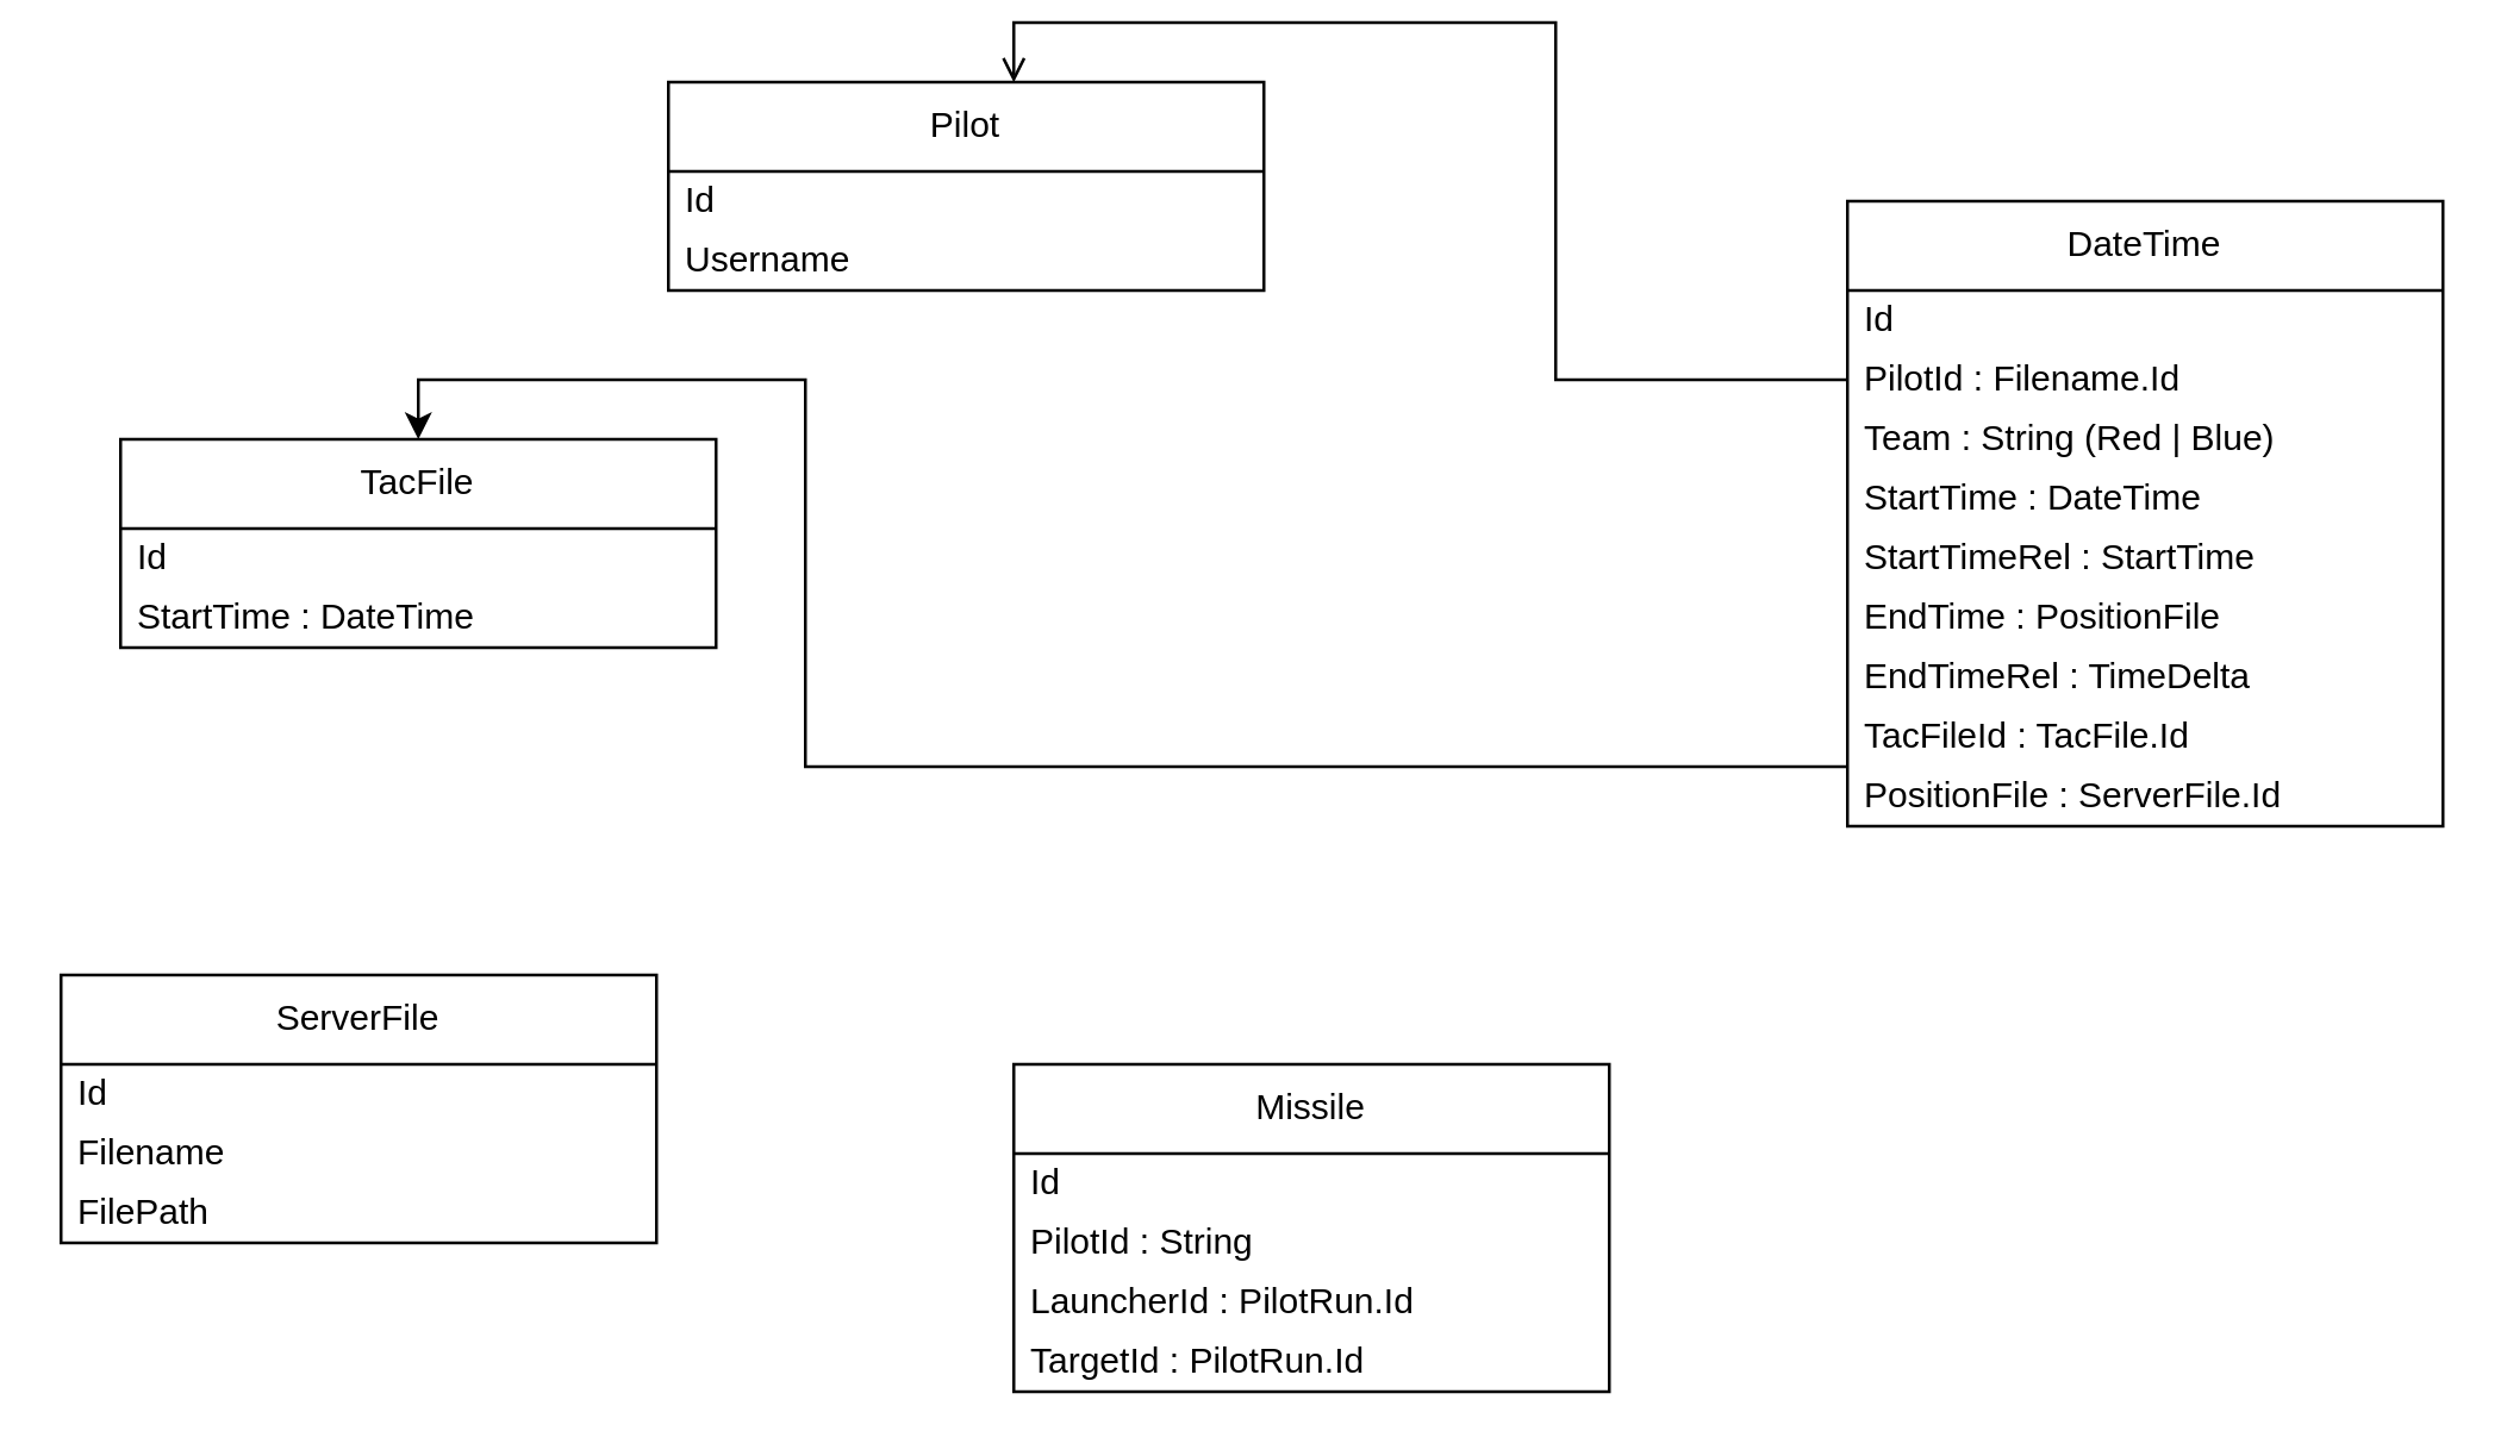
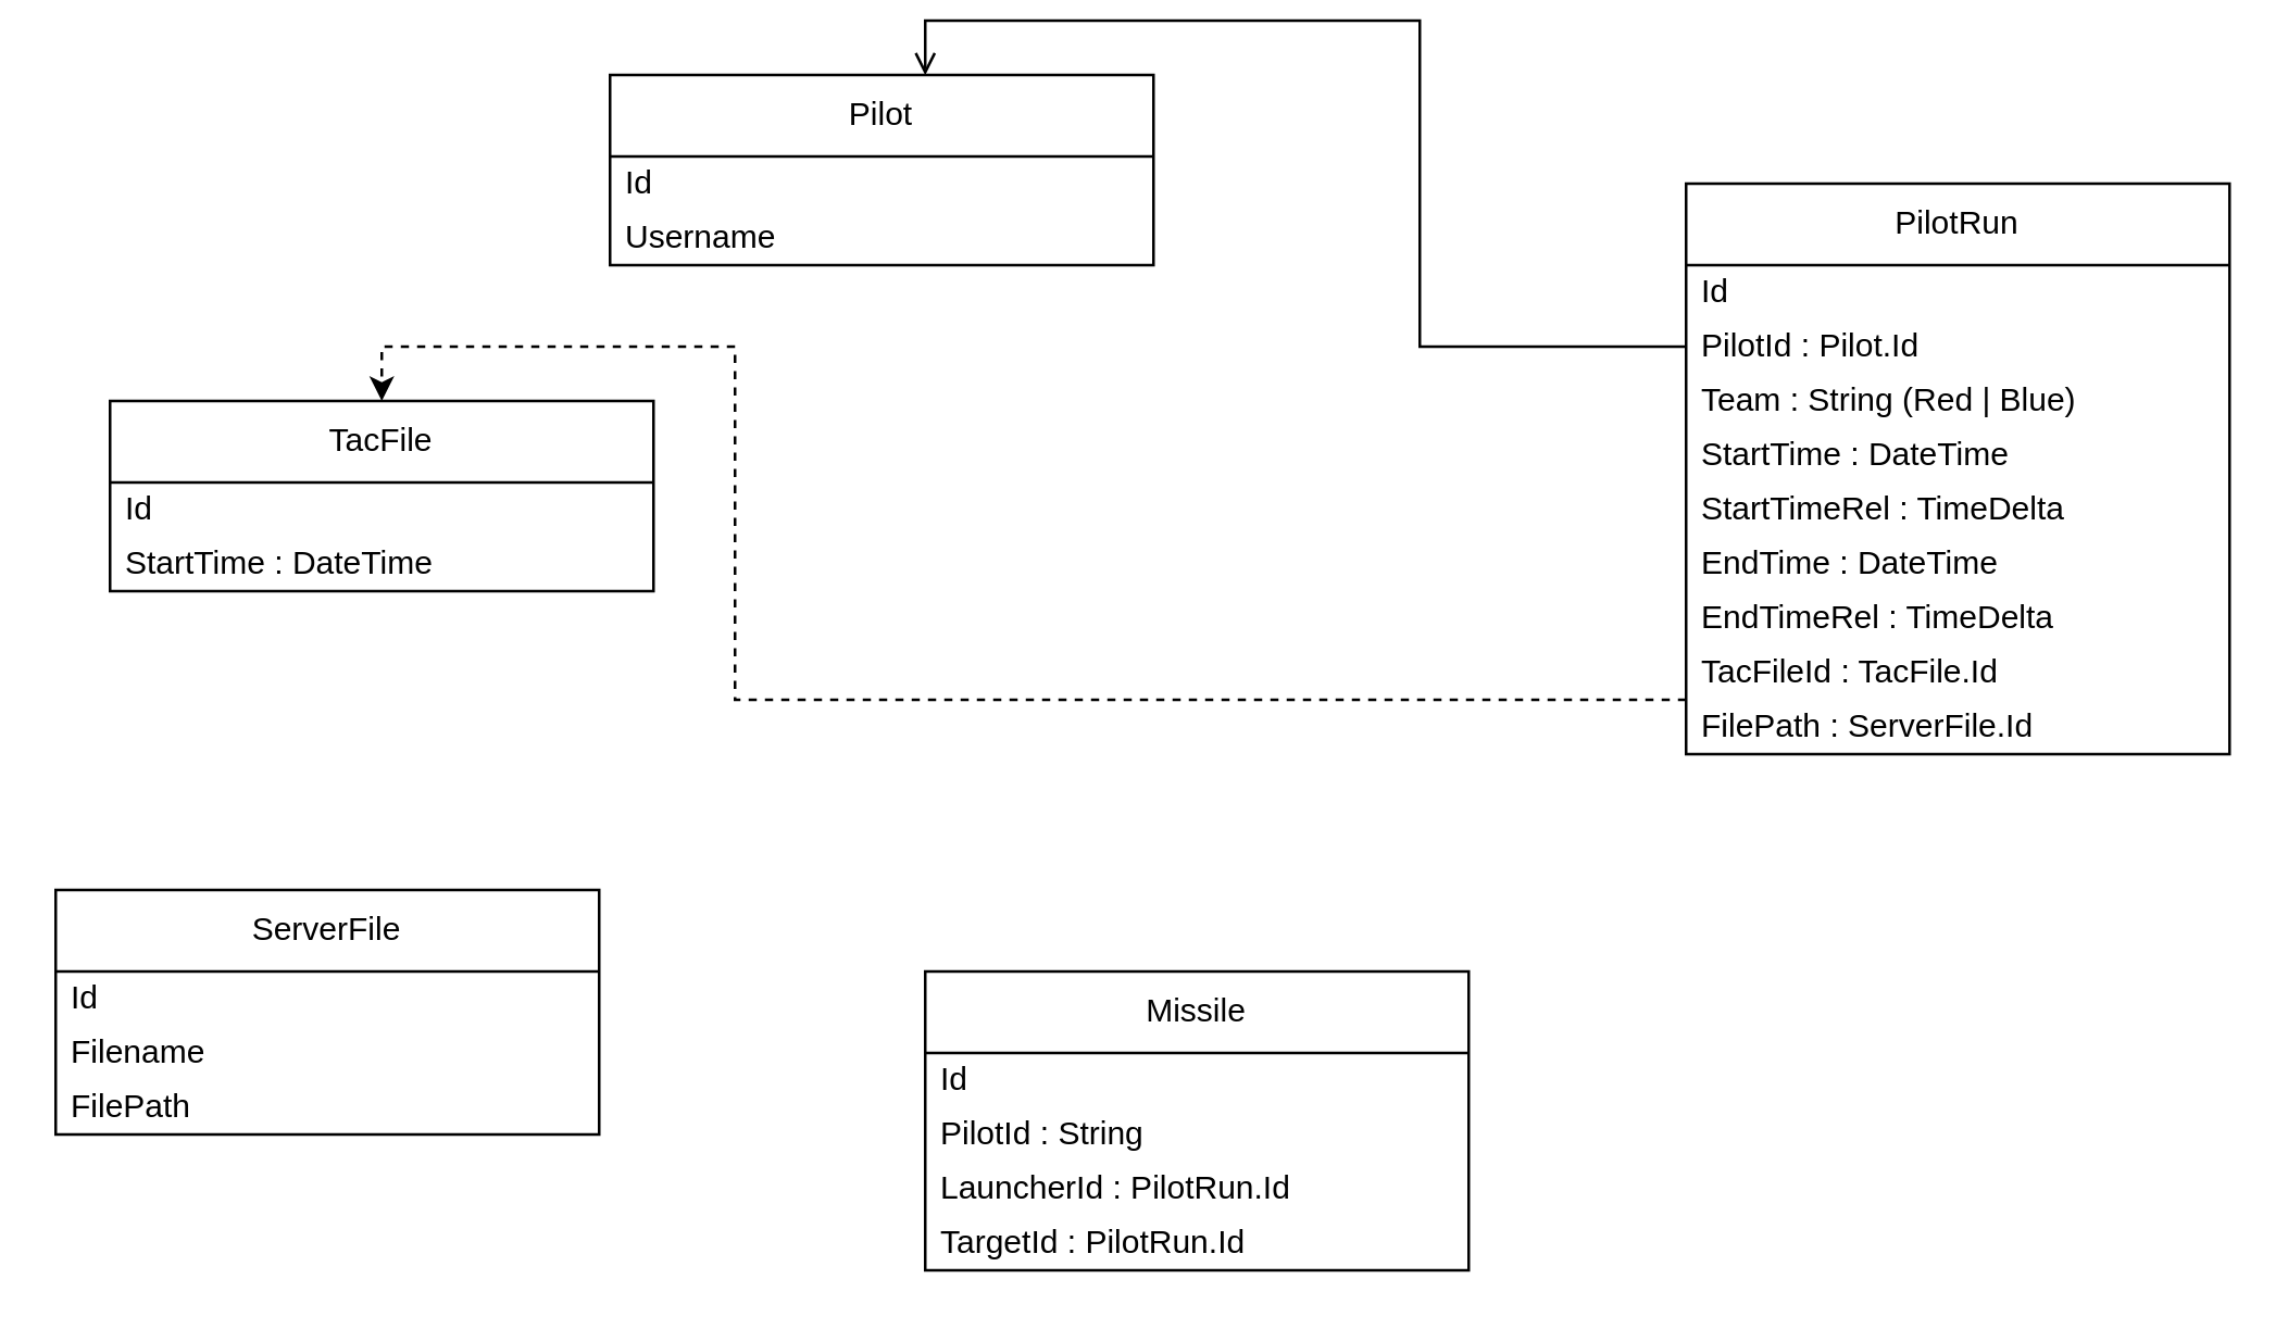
- <mxCell id="5" value="DateTime" style="swimlane;fontStyle=0;childLayout=stackLayout;horizontal=1;startSize=30;horizontalStack=0;resizeParent=1;resizeParentMax=0;resizeLast=0;collapsible=1;marginBottom=0;whiteSpace=wrap;html=1;" parent="1" vertex="1"><mxGeometry x="620" y="60" width="200" height="210" as="geometry" /></mxCell>
+ <mxCell id="5" value="PilotRun" style="swimlane;fontStyle=0;childLayout=stackLayout;horizontal=1;startSize=30;horizontalStack=0;resizeParent=1;resizeParentMax=0;resizeLast=0;collapsible=1;marginBottom=0;whiteSpace=wrap;html=1;" parent="1" vertex="1"><mxGeometry x="620" y="60" width="200" height="210" as="geometry" /></mxCell>
- <mxCell id="7" value="PilotId : Filename.Id" style="text;strokeColor=none;fillColor=none;align=left;verticalAlign=middle;spacingLeft=4;spacingRight=4;overflow=hidden;points=[[0,0.5],[1,0.5]];portConstraint=eastwest;rotatable=0;whiteSpace=wrap;html=1;" parent="5" vertex="1"><mxGeometry y="50" width="200" height="20" as="geometry" /></mxCell>
+ <mxCell id="7" value="PilotId : Pilot.Id" style="text;strokeColor=none;fillColor=none;align=left;verticalAlign=middle;spacingLeft=4;spacingRight=4;overflow=hidden;points=[[0,0.5],[1,0.5]];portConstraint=eastwest;rotatable=0;whiteSpace=wrap;html=1;" parent="5" vertex="1"><mxGeometry y="50" width="200" height="20" as="geometry" /></mxCell>
- <mxCell id="10" value="StartTimeRel : StartTime" style="text;strokeColor=none;fillColor=none;align=left;verticalAlign=middle;spacingLeft=4;spacingRight=4;overflow=hidden;points=[[0,0.5],[1,0.5]];portConstraint=eastwest;rotatable=0;whiteSpace=wrap;html=1;" parent="5" vertex="1"><mxGeometry y="110" width="200" height="20" as="geometry" /></mxCell>
+ <mxCell id="10" value="StartTimeRel : TimeDelta" style="text;strokeColor=none;fillColor=none;align=left;verticalAlign=middle;spacingLeft=4;spacingRight=4;overflow=hidden;points=[[0,0.5],[1,0.5]];portConstraint=eastwest;rotatable=0;whiteSpace=wrap;html=1;" parent="5" vertex="1"><mxGeometry y="110" width="200" height="20" as="geometry" /></mxCell>
- <mxCell id="11" value="EndTime : PositionFile" style="text;strokeColor=none;fillColor=none;align=left;verticalAlign=middle;spacingLeft=4;spacingRight=4;overflow=hidden;points=[[0,0.5],[1,0.5]];portConstraint=eastwest;rotatable=0;whiteSpace=wrap;html=1;" parent="5" vertex="1"><mxGeometry y="130" width="200" height="20" as="geometry" /></mxCell>
+ <mxCell id="11" value="EndTime : DateTime" style="text;strokeColor=none;fillColor=none;align=left;verticalAlign=middle;spacingLeft=4;spacingRight=4;overflow=hidden;points=[[0,0.5],[1,0.5]];portConstraint=eastwest;rotatable=0;whiteSpace=wrap;html=1;" parent="5" vertex="1"><mxGeometry y="130" width="200" height="20" as="geometry" /></mxCell>
- <mxCell id="28" style="edgeStyle=orthogonalEdgeStyle;rounded=0;orthogonalLoop=1;jettySize=auto;html=1;entryX=0.5;entryY=0;entryDx=0;entryDy=0;" edge="1" parent="1" source="13" target="2"><mxGeometry relative="1" as="geometry"><Array as="points"><mxPoint x="270" y="250" /><mxPoint x="270" y="120" /><mxPoint x="140" y="120" /></Array></mxGeometry></mxCell>
+ <mxCell id="28" style="edgeStyle=orthogonalEdgeStyle;rounded=0;orthogonalLoop=1;jettySize=auto;html=1;entryX=0.5;entryY=0;entryDx=0;entryDy=0;dashed=1;" edge="1" parent="1" source="13" target="2"><mxGeometry relative="1" as="geometry"><Array as="points"><mxPoint x="270" y="250" /><mxPoint x="270" y="120" /><mxPoint x="140" y="120" /></Array></mxGeometry></mxCell>
- <mxCell id="14" value="PositionFile : ServerFile.Id" style="text;strokeColor=none;fillColor=none;align=left;verticalAlign=middle;spacingLeft=4;spacingRight=4;overflow=hidden;points=[[0,0.5],[1,0.5]];portConstraint=eastwest;rotatable=0;whiteSpace=wrap;html=1;" parent="5" vertex="1"><mxGeometry y="190" width="200" height="20" as="geometry" /></mxCell>
+ <mxCell id="14" value="FilePath : ServerFile.Id" style="text;strokeColor=none;fillColor=none;align=left;verticalAlign=middle;spacingLeft=4;spacingRight=4;overflow=hidden;points=[[0,0.5],[1,0.5]];portConstraint=eastwest;rotatable=0;whiteSpace=wrap;html=1;" parent="5" vertex="1"><mxGeometry y="190" width="200" height="20" as="geometry" /></mxCell>
